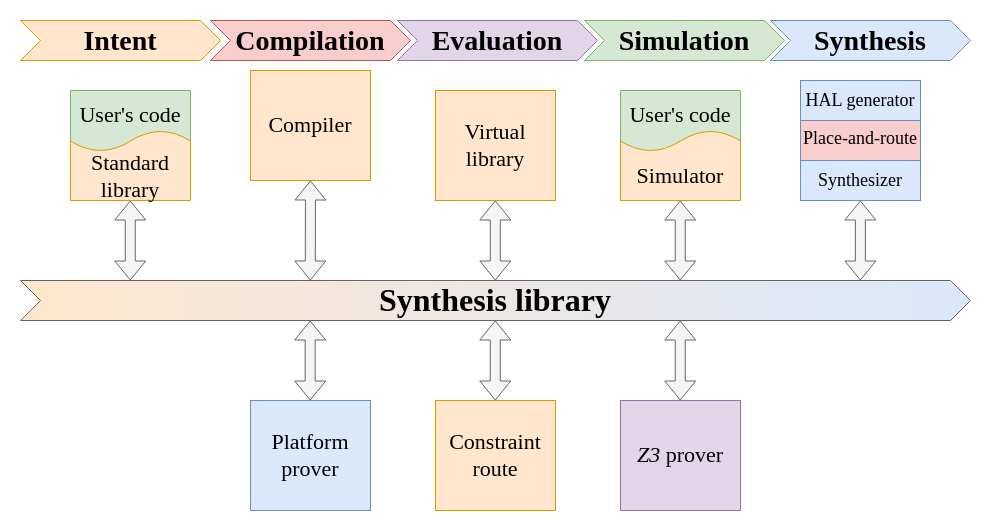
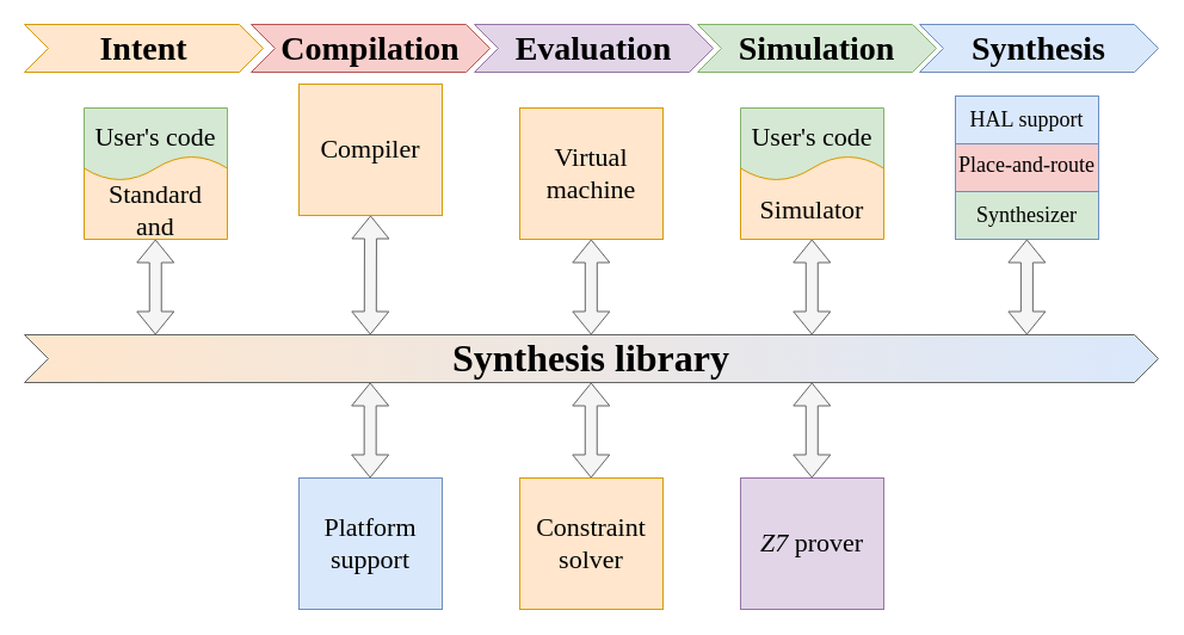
- <mxCell id="22" value="HAL generator" style="rounded=0;whiteSpace=wrap;html=1;fontFamily=UGent Panno Text;fontSize=18;fillColor=#dae8fc;strokeColor=#6c8ebf;" vertex="1" parent="1"><mxGeometry x="800" y="80" width="120" height="40" as="geometry" /></mxCell>
+ <mxCell id="22" value="HAL support" style="rounded=0;whiteSpace=wrap;html=1;fontFamily=UGent Panno Text;fontSize=18;fillColor=#dae8fc;strokeColor=#6c8ebf;" vertex="1" parent="1"><mxGeometry x="800" y="80" width="120" height="40" as="geometry" /></mxCell>
- <mxCell id="11" value="Virtual library" style="rounded=0;whiteSpace=wrap;html=1;fontFamily=UGent Panno Text;fontSize=22;fillColor=#ffe6cc;strokeColor=#d79b00;" vertex="1" parent="1"><mxGeometry x="435" y="90" width="120" height="110" as="geometry" /></mxCell>
+ <mxCell id="11" value="Virtual machine" style="rounded=0;whiteSpace=wrap;html=1;fontFamily=UGent Panno Text;fontSize=22;fillColor=#ffe6cc;strokeColor=#d79b00;" vertex="1" parent="1"><mxGeometry x="435" y="90" width="120" height="110" as="geometry" /></mxCell>
- <mxCell id="15" value="Standard&lt;br&gt;library" style="shape=document;whiteSpace=wrap;html=1;boundedLbl=1;fontFamily=UGent Panno Text;fontSize=22;flipH=1;flipV=1;fillColor=#ffe6cc;strokeColor=#d79b00;" vertex="1" parent="13"><mxGeometry y="40" width="120" height="70" as="geometry" /></mxCell>
+ <mxCell id="15" value="Standard&lt;br&gt;and" style="shape=document;whiteSpace=wrap;html=1;boundedLbl=1;fontFamily=UGent Panno Text;fontSize=22;flipH=1;flipV=1;fillColor=#ffe6cc;strokeColor=#d79b00;" vertex="1" parent="13"><mxGeometry y="40" width="120" height="70" as="geometry" /></mxCell>
- <mxCell id="20" value="Synthesizer" style="rounded=0;whiteSpace=wrap;html=1;fontFamily=UGent Panno Text;fontSize=18;fillColor=#dae8fc;strokeColor=#6c8ebf;" vertex="1" parent="1"><mxGeometry x="800" y="160" width="120" height="40" as="geometry" /></mxCell>
+ <mxCell id="20" value="Synthesizer" style="rounded=0;whiteSpace=wrap;html=1;fontFamily=UGent Panno Text;fontSize=18;fillColor=#d5e8d4;strokeColor=#6c8ebf;" vertex="1" parent="1"><mxGeometry x="800" y="160" width="120" height="40" as="geometry" /></mxCell>
- <mxCell id="28" value="Platform prover" style="rounded=0;whiteSpace=wrap;html=1;fontFamily=UGent Panno Text;fontSize=22;fillColor=#dae8fc;strokeColor=#6c8ebf;" vertex="1" parent="1"><mxGeometry x="250" y="400" width="120" height="110" as="geometry" /></mxCell>
+ <mxCell id="28" value="Platform support" style="rounded=0;whiteSpace=wrap;html=1;fontFamily=UGent Panno Text;fontSize=22;fillColor=#dae8fc;strokeColor=#6c8ebf;" vertex="1" parent="1"><mxGeometry x="250" y="400" width="120" height="110" as="geometry" /></mxCell>
- <mxCell id="25" value="Constraint route" style="rounded=0;whiteSpace=wrap;html=1;fontFamily=UGent Panno Text;fontSize=22;fillColor=#ffe6cc;strokeColor=#d79b00;" vertex="1" parent="1"><mxGeometry x="435" y="400" width="120" height="110" as="geometry" /></mxCell>
+ <mxCell id="25" value="Constraint solver" style="rounded=0;whiteSpace=wrap;html=1;fontFamily=UGent Panno Text;fontSize=22;fillColor=#ffe6cc;strokeColor=#d79b00;" vertex="1" parent="1"><mxGeometry x="435" y="400" width="120" height="110" as="geometry" /></mxCell>
- <mxCell id="26" value="&lt;i&gt;Z3&lt;/i&gt; prover" style="rounded=0;whiteSpace=wrap;html=1;fontFamily=UGent Panno Text;fontSize=22;fillColor=#e1d5e7;strokeColor=#9673a6;" vertex="1" parent="1"><mxGeometry x="620" y="400" width="120" height="110" as="geometry" /></mxCell>
+ <mxCell id="26" value="&lt;i&gt;Z7&lt;/i&gt; prover" style="rounded=0;whiteSpace=wrap;html=1;fontFamily=UGent Panno Text;fontSize=22;fillColor=#e1d5e7;strokeColor=#9673a6;" vertex="1" parent="1"><mxGeometry x="620" y="400" width="120" height="110" as="geometry" /></mxCell>
